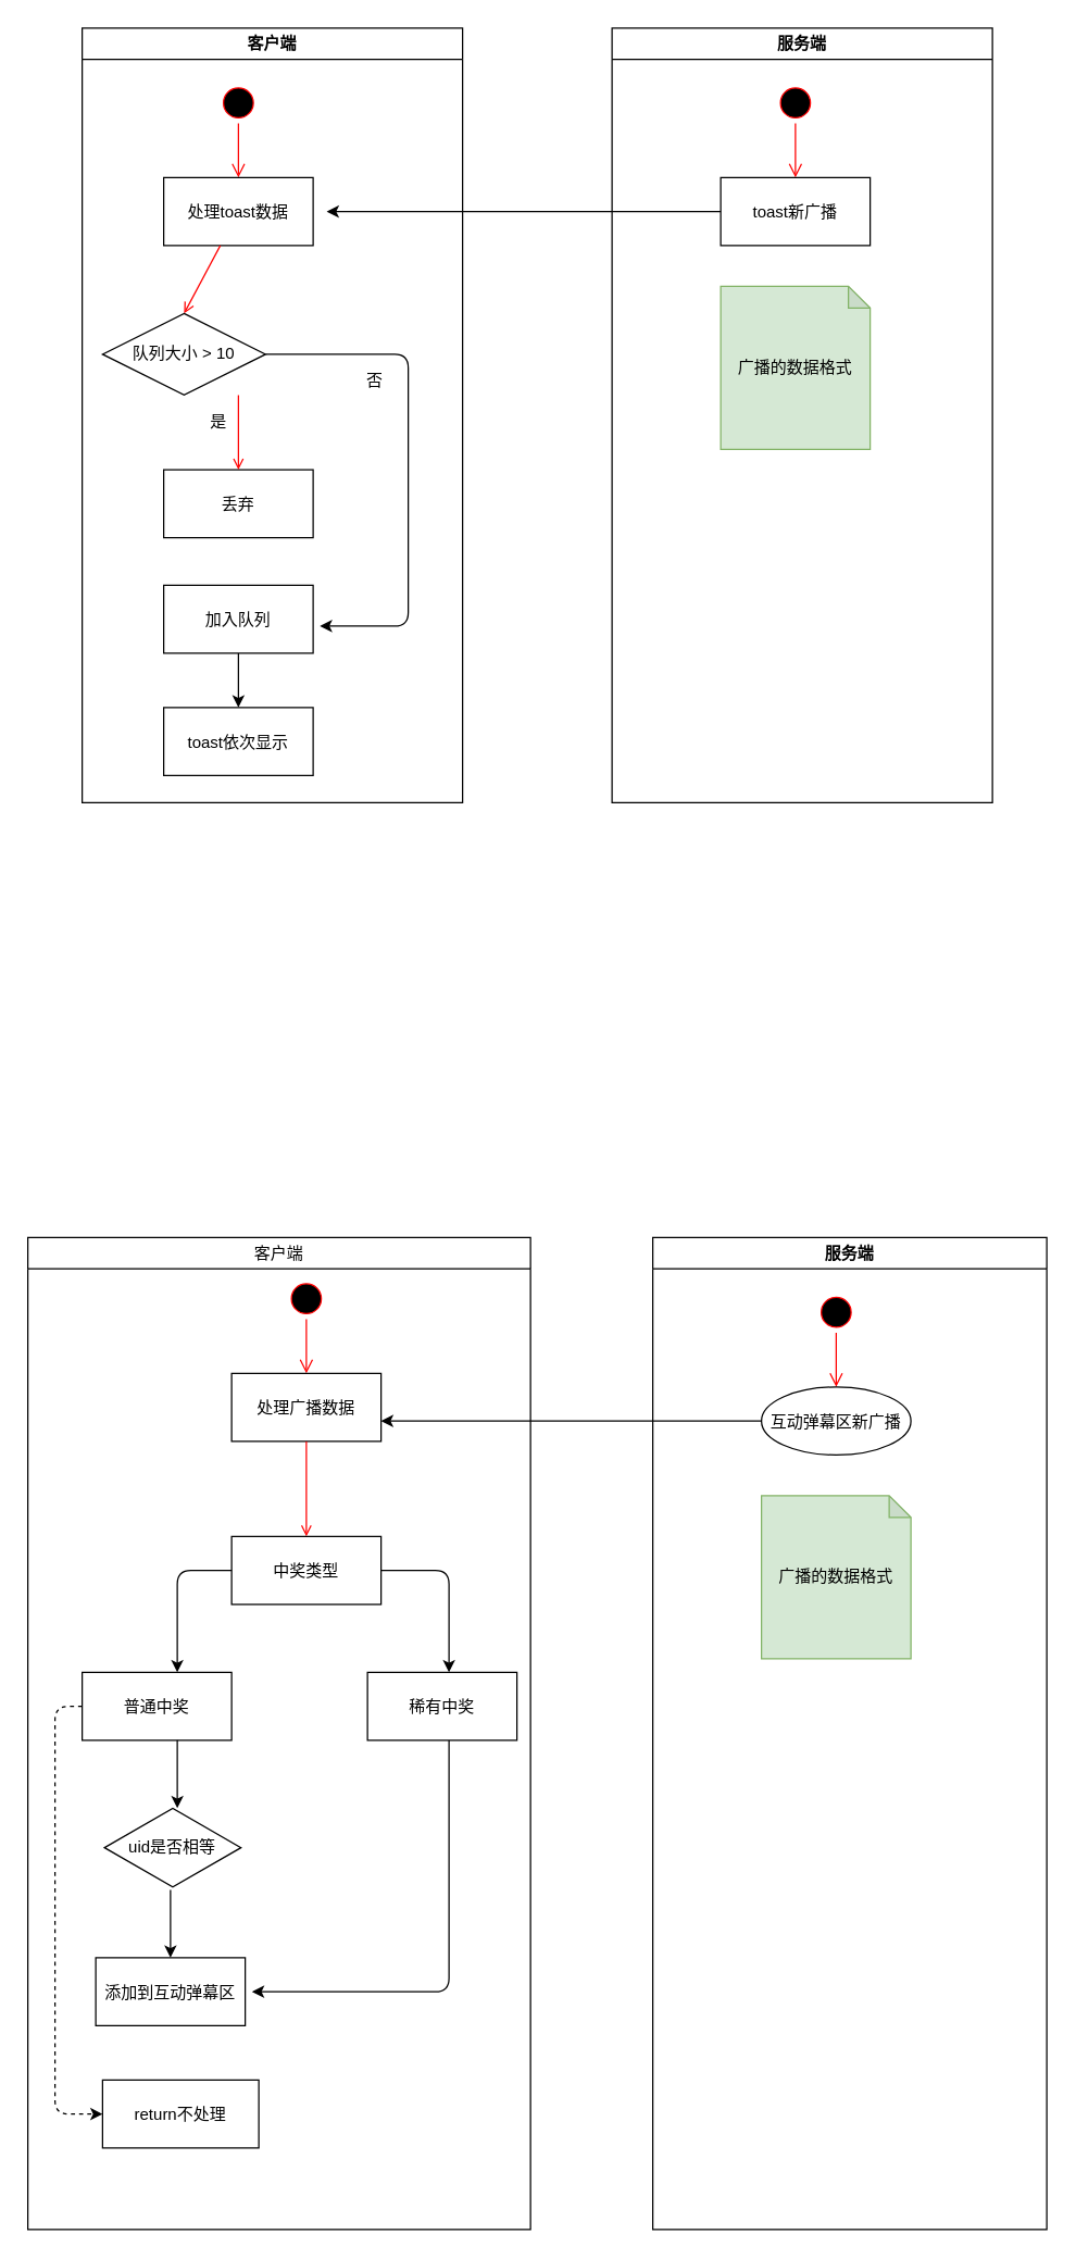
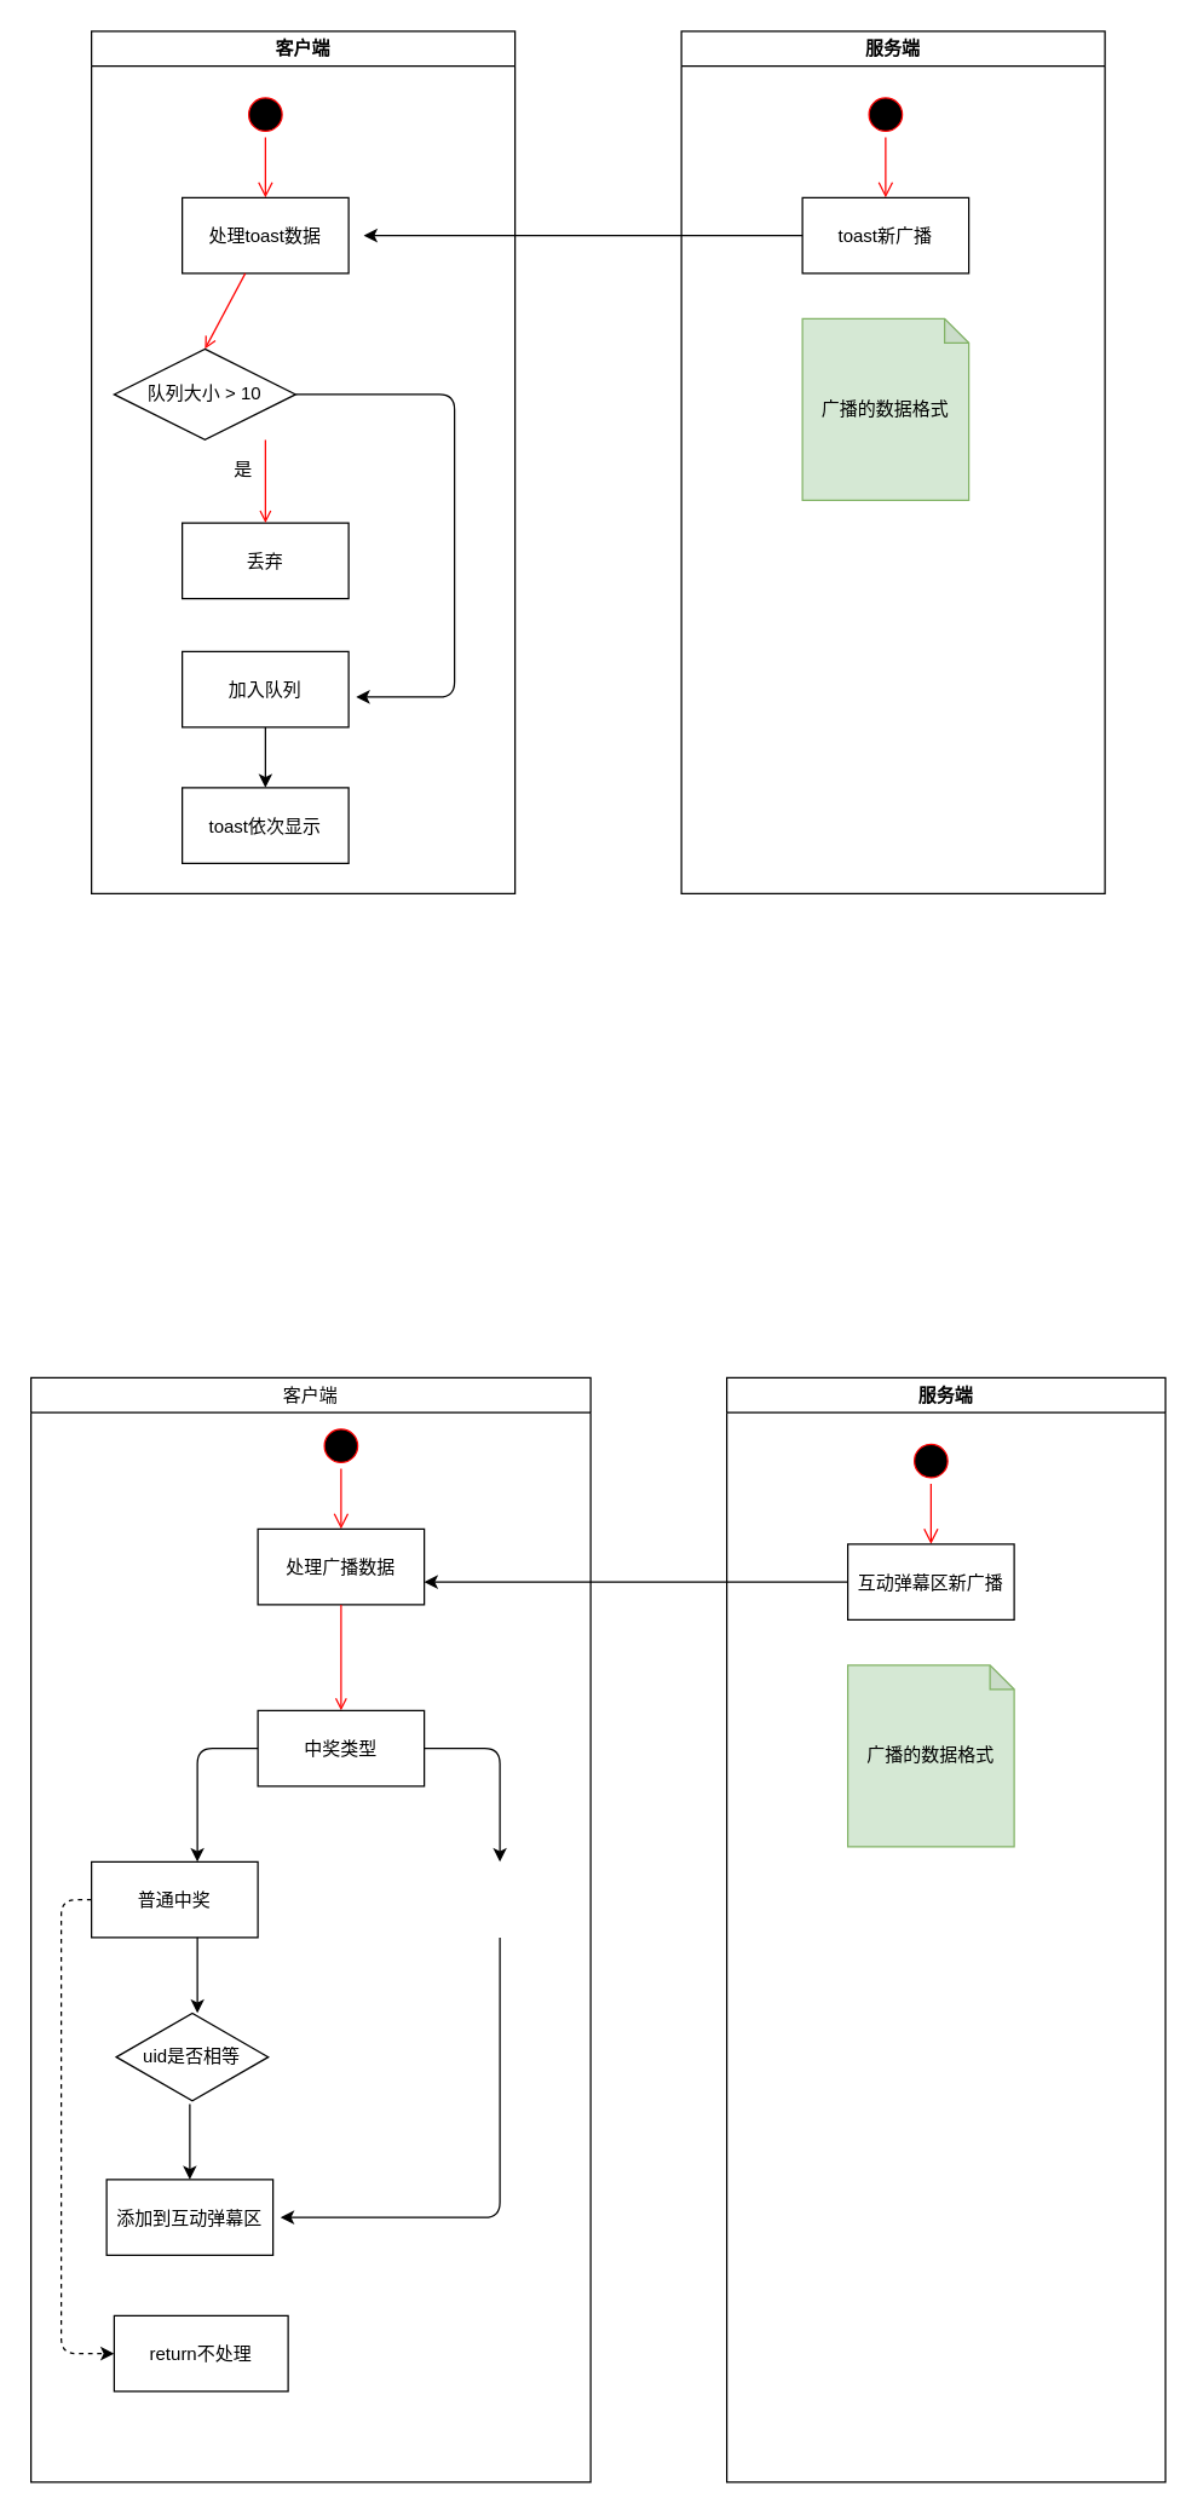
- <mxCell id="11" value="否" style="text;html=1;align=center;verticalAlign=middle;resizable=0;points=[];autosize=1;" vertex="1" parent="2"><mxGeometry x="200" y="250" width="30" height="20" as="geometry" /></mxCell>
- <mxCell id="42" value="互动弹幕区新广播" style="ellipse;" vertex="1" parent="39"><mxGeometry x="80" y="110" width="110" height="50" as="geometry" /></mxCell>
+ <mxCell id="42" value="互动弹幕区新广播" style="" vertex="1" parent="39"><mxGeometry x="80" y="110" width="110" height="50" as="geometry" /></mxCell>
- <mxCell id="28" value="稀有中奖" style="" vertex="1" parent="22"><mxGeometry x="250" y="320" width="110" height="50" as="geometry" /></mxCell>
